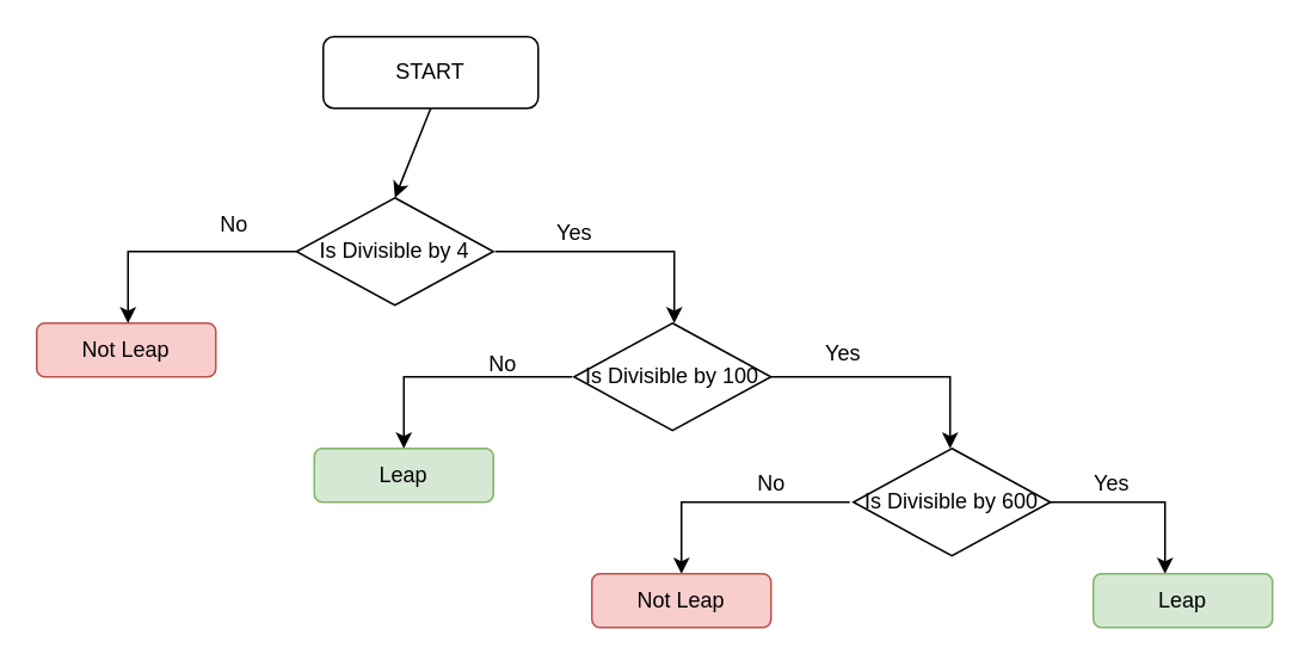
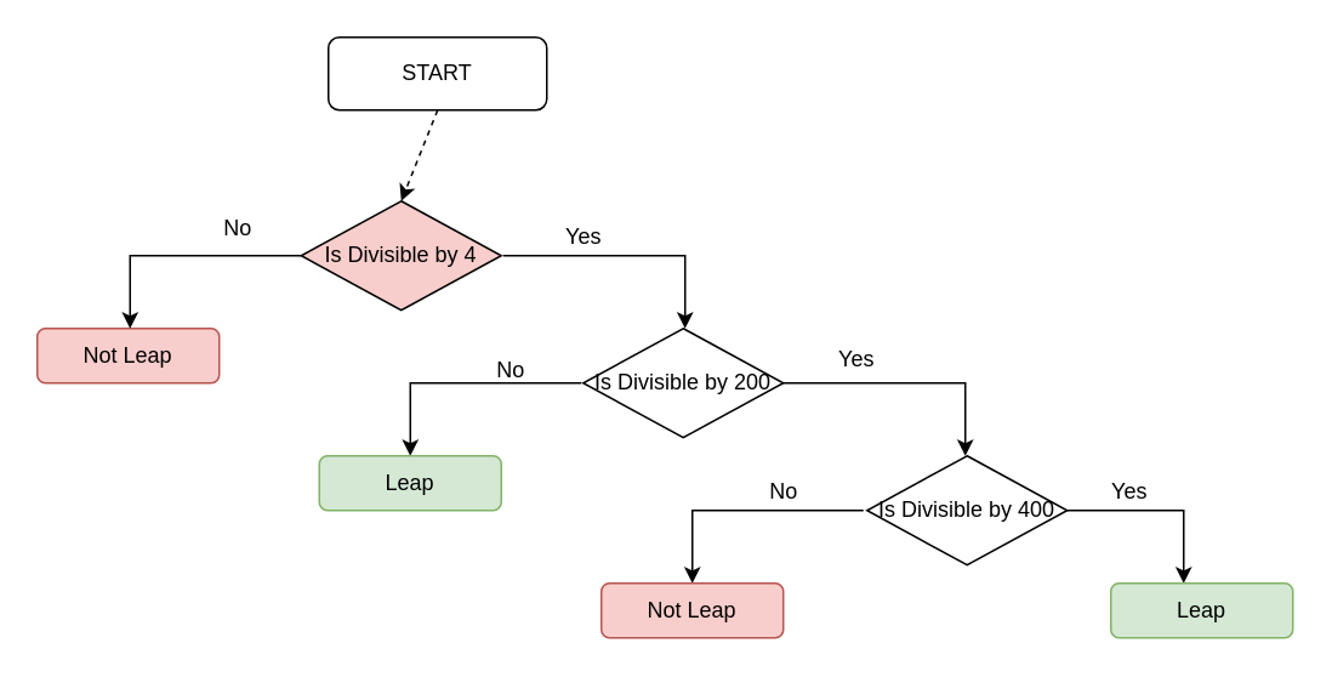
- <mxCell id="4" value="" style="endArrow=classic;html=1;rounded=0;exitX=0.5;exitY=1;exitDx=0;exitDy=0;entryX=0.5;entryY=0;entryDx=0;entryDy=0;" edge="1" parent="1" source="2" target="3"><mxGeometry width="50" height="50" relative="1" as="geometry"><mxPoint x="200" y="170" as="sourcePoint" /><mxPoint x="250" y="120" as="targetPoint" /></mxGeometry></mxCell>
+ <mxCell id="4" value="" style="endArrow=classic;html=1;rounded=0;exitX=0.5;exitY=1;exitDx=0;exitDy=0;entryX=0.5;entryY=0;entryDx=0;entryDy=0;dashed=1;" edge="1" parent="1" source="2" target="3"><mxGeometry width="50" height="50" relative="1" as="geometry"><mxPoint x="200" y="170" as="sourcePoint" /><mxPoint x="250" y="120" as="targetPoint" /></mxGeometry></mxCell>
- <mxCell id="3" value="Is Divisible by 4&lt;br&gt;" style="rhombus;whiteSpace=wrap;html=1;" vertex="1" parent="1"><mxGeometry x="165" y="110" width="110" height="60" as="geometry" /></mxCell>
+ <mxCell id="3" value="Is Divisible by 4&lt;br&gt;" style="rhombus;whiteSpace=wrap;html=1;fillColor=#f8cecc;" vertex="1" parent="1"><mxGeometry x="165" y="110" width="110" height="60" as="geometry" /></mxCell>
- <mxCell id="9" value="Is Divisible by 100" style="rhombus;whiteSpace=wrap;html=1;" vertex="1" parent="1"><mxGeometry x="320" y="180" width="110" height="60" as="geometry" /></mxCell>
+ <mxCell id="9" value="Is Divisible by 200" style="rhombus;whiteSpace=wrap;html=1;" vertex="1" parent="1"><mxGeometry x="320" y="180" width="110" height="60" as="geometry" /></mxCell>
- <mxCell id="16" value="Is Divisible by 600" style="rhombus;whiteSpace=wrap;html=1;" vertex="1" parent="1"><mxGeometry x="476" y="250" width="110" height="60" as="geometry" /></mxCell>
+ <mxCell id="16" value="Is Divisible by 400" style="rhombus;whiteSpace=wrap;html=1;" vertex="1" parent="1"><mxGeometry x="476" y="250" width="110" height="60" as="geometry" /></mxCell>
